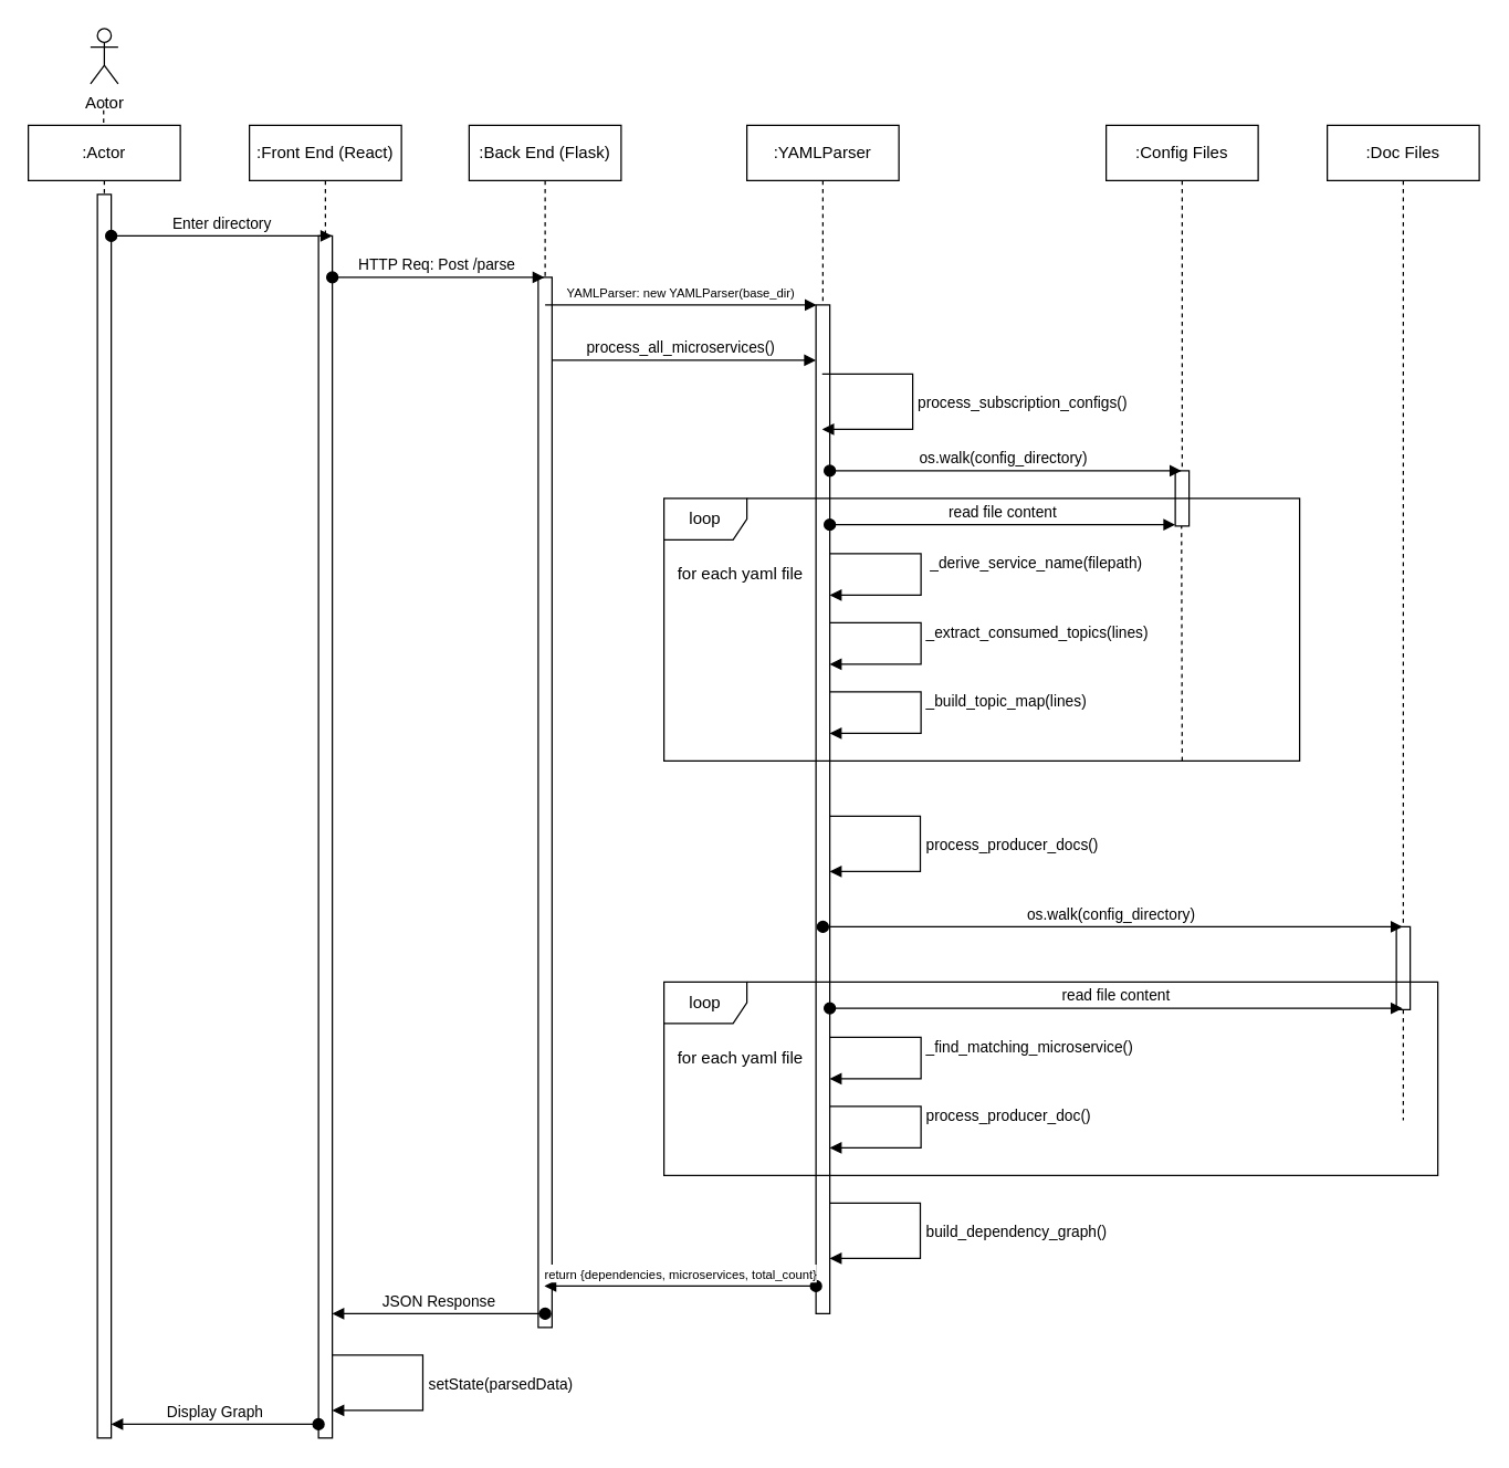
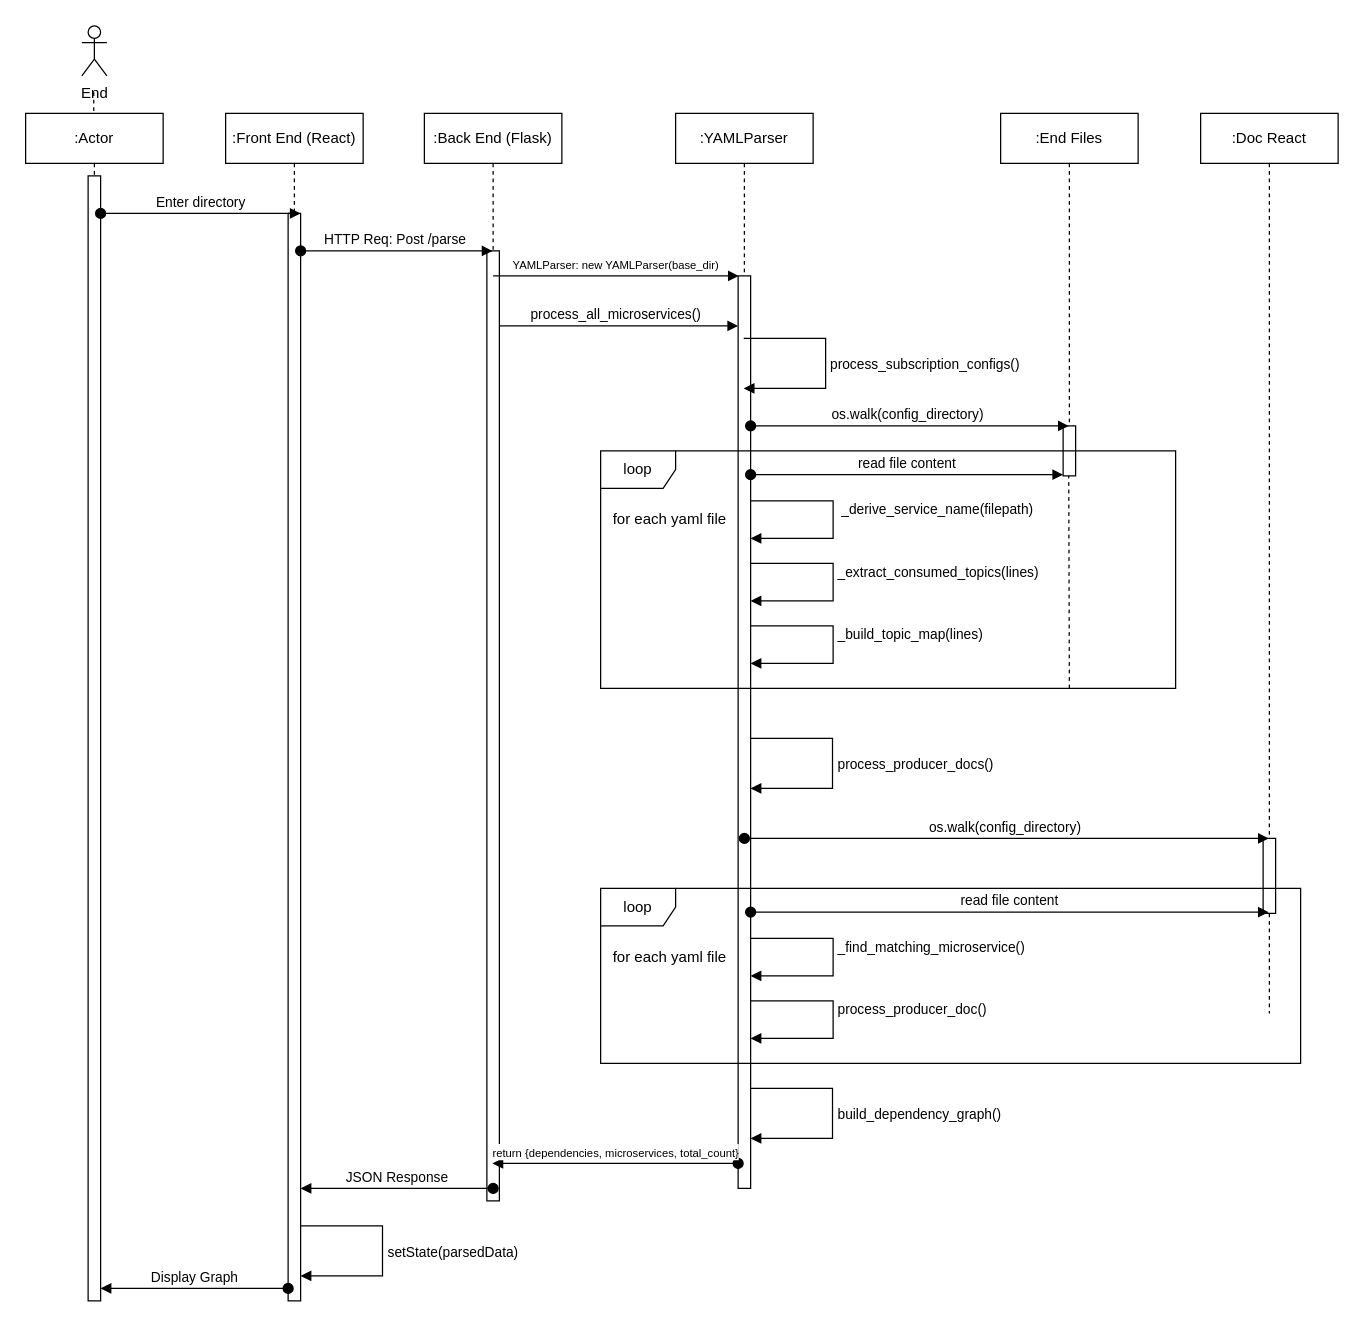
- <mxCell id="5" value="Actor" style="shape=umlActor;verticalLabelPosition=bottom;verticalAlign=top;html=1;outlineConnect=0;" vertex="1" parent="1"><mxGeometry x="65" y="20" width="20" height="40" as="geometry" /></mxCell>
+ <mxCell id="5" value="End" style="shape=umlActor;verticalLabelPosition=bottom;verticalAlign=top;html=1;outlineConnect=0;" vertex="1" parent="1"><mxGeometry x="65" y="20" width="20" height="40" as="geometry" /></mxCell>
- <mxCell id="2" value=":Config Files" style="shape=umlLifeline;perimeter=lifelinePerimeter;whiteSpace=wrap;html=1;container=1;dropTarget=0;collapsible=0;recursiveResize=0;outlineConnect=0;portConstraint=eastwest;newEdgeStyle={&quot;curved&quot;:0,&quot;rounded&quot;:0};" vertex="1" parent="1"><mxGeometry x="800" y="90" width="110" height="290" as="geometry" /></mxCell>
+ <mxCell id="2" value=":End Files" style="shape=umlLifeline;perimeter=lifelinePerimeter;whiteSpace=wrap;html=1;container=1;dropTarget=0;collapsible=0;recursiveResize=0;outlineConnect=0;portConstraint=eastwest;newEdgeStyle={&quot;curved&quot;:0,&quot;rounded&quot;:0};" vertex="1" parent="1"><mxGeometry x="800" y="90" width="110" height="290" as="geometry" /></mxCell>
- <mxCell id="16" value=":Doc Files" style="shape=umlLifeline;perimeter=lifelinePerimeter;whiteSpace=wrap;html=1;container=1;dropTarget=0;collapsible=0;recursiveResize=0;outlineConnect=0;portConstraint=eastwest;newEdgeStyle={&quot;curved&quot;:0,&quot;rounded&quot;:0};" vertex="1" parent="1"><mxGeometry x="960" y="90" width="110" height="720" as="geometry" /></mxCell>
+ <mxCell id="16" value=":Doc React" style="shape=umlLifeline;perimeter=lifelinePerimeter;whiteSpace=wrap;html=1;container=1;dropTarget=0;collapsible=0;recursiveResize=0;outlineConnect=0;portConstraint=eastwest;newEdgeStyle={&quot;curved&quot;:0,&quot;rounded&quot;:0};" vertex="1" parent="1"><mxGeometry x="960" y="90" width="110" height="720" as="geometry" /></mxCell>
